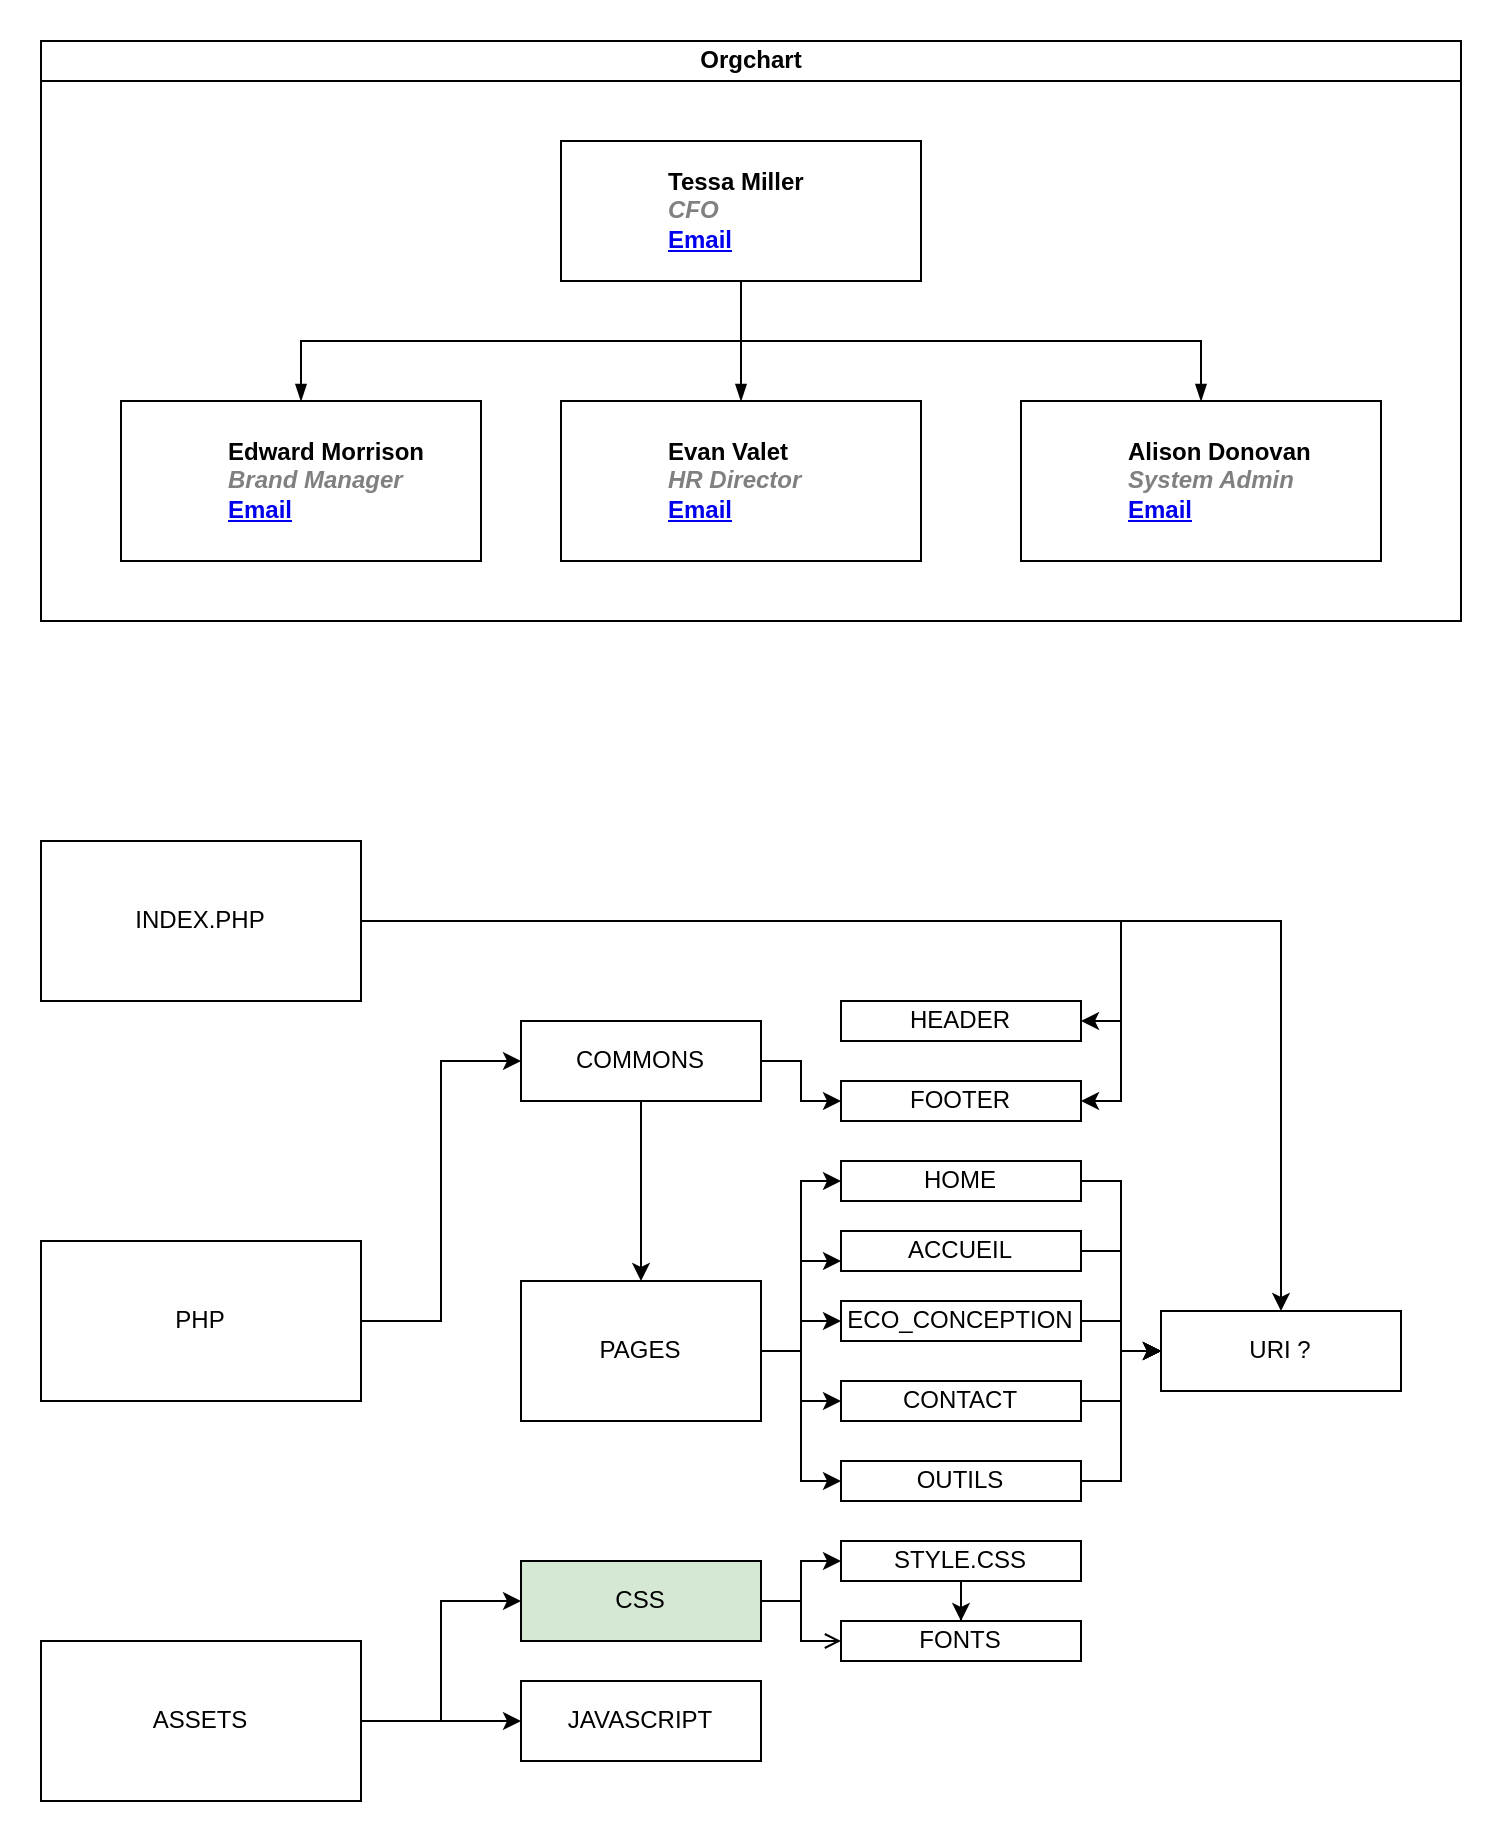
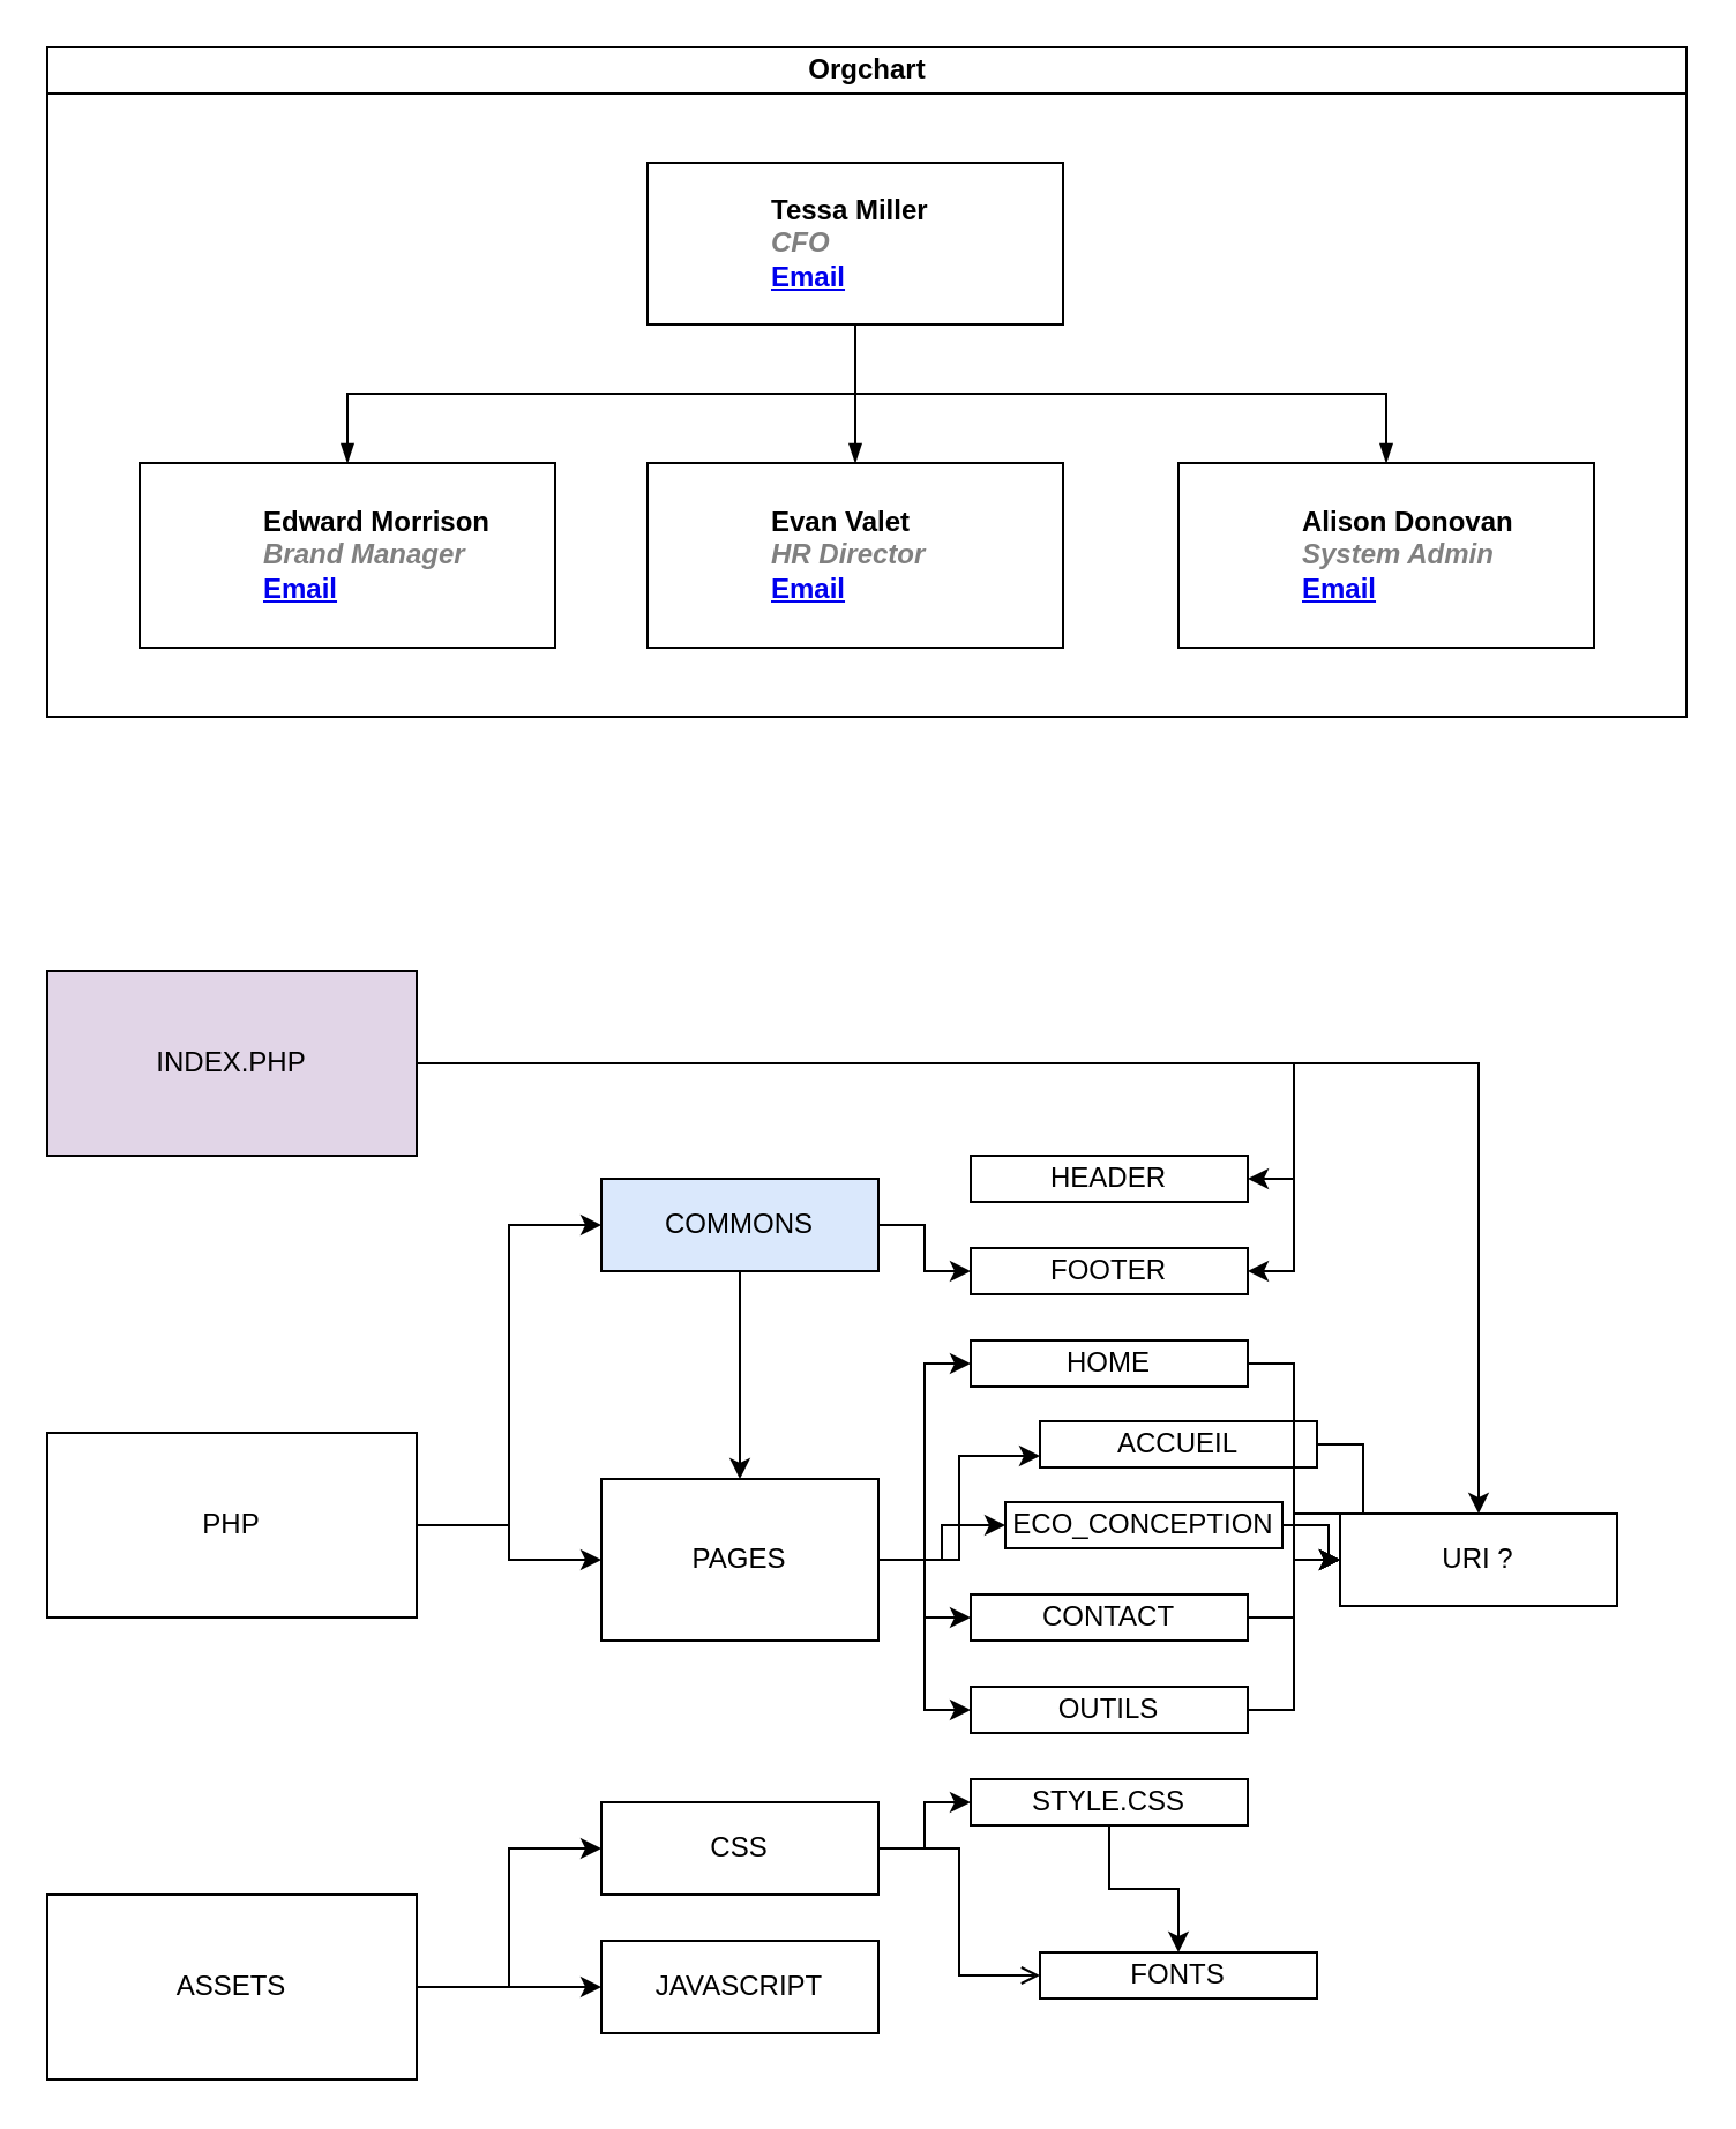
- <mxCell id="13" value="INDEX.PHP" style="rounded=0;whiteSpace=wrap;html=1;" vertex="1" parent="1"><mxGeometry x="20" y="420" width="160" height="80" as="geometry" /></mxCell>
+ <mxCell id="13" value="INDEX.PHP" style="rounded=0;whiteSpace=wrap;html=1;fillColor=#e1d5e7;" vertex="1" parent="1"><mxGeometry x="20" y="420" width="160" height="80" as="geometry" /></mxCell>
- <mxCell id="26" value="COMMONS" style="rounded=0;whiteSpace=wrap;html=1;" vertex="1" parent="1"><mxGeometry x="260" y="510" width="120" height="40" as="geometry" /></mxCell>
+ <mxCell id="26" value="COMMONS" style="rounded=0;whiteSpace=wrap;html=1;fillColor=#dae8fc;" vertex="1" parent="1"><mxGeometry x="260" y="510" width="120" height="40" as="geometry" /></mxCell>
- <mxCell id="39" value="ACCUEIL" style="rounded=0;whiteSpace=wrap;html=1;" vertex="1" parent="1"><mxGeometry x="420" y="615" width="120" height="20" as="geometry" /></mxCell>
+ <mxCell id="39" value="ACCUEIL" style="rounded=0;whiteSpace=wrap;html=1;" vertex="1" parent="1"><mxGeometry x="450" y="615" width="120" height="20" as="geometry" /></mxCell>
- <mxCell id="41" value="ECO_CONCEPTION" style="rounded=0;whiteSpace=wrap;html=1;" vertex="1" parent="1"><mxGeometry x="420" y="650" width="120" height="20" as="geometry" /></mxCell>
+ <mxCell id="41" value="ECO_CONCEPTION" style="rounded=0;whiteSpace=wrap;html=1;" vertex="1" parent="1"><mxGeometry x="435" y="650" width="120" height="20" as="geometry" /></mxCell>
+ <mxCell id="14" style="edgeStyle=orthogonalEdgeStyle;rounded=0;orthogonalLoop=1;jettySize=auto;html=1;entryX=0;entryY=0.5;entryDx=0;entryDy=0;" edge="1" parent="1" source="16" target="32"><mxGeometry relative="1" as="geometry" /></mxCell>
- <mxCell id="22" value="CSS" style="rounded=0;whiteSpace=wrap;html=1;fillColor=#d5e8d4;" vertex="1" parent="1"><mxGeometry x="260" y="780" width="120" height="40" as="geometry" /></mxCell>
+ <mxCell id="22" value="CSS" style="rounded=0;whiteSpace=wrap;html=1;" vertex="1" parent="1"><mxGeometry x="260" y="780" width="120" height="40" as="geometry" /></mxCell>
- <mxCell id="35" value="FONTS" style="rounded=0;whiteSpace=wrap;html=1;" vertex="1" parent="1"><mxGeometry x="420" y="810" width="120" height="20" as="geometry" /></mxCell>
+ <mxCell id="35" value="FONTS" style="rounded=0;whiteSpace=wrap;html=1;" vertex="1" parent="1"><mxGeometry x="450" y="845" width="120" height="20" as="geometry" /></mxCell>
